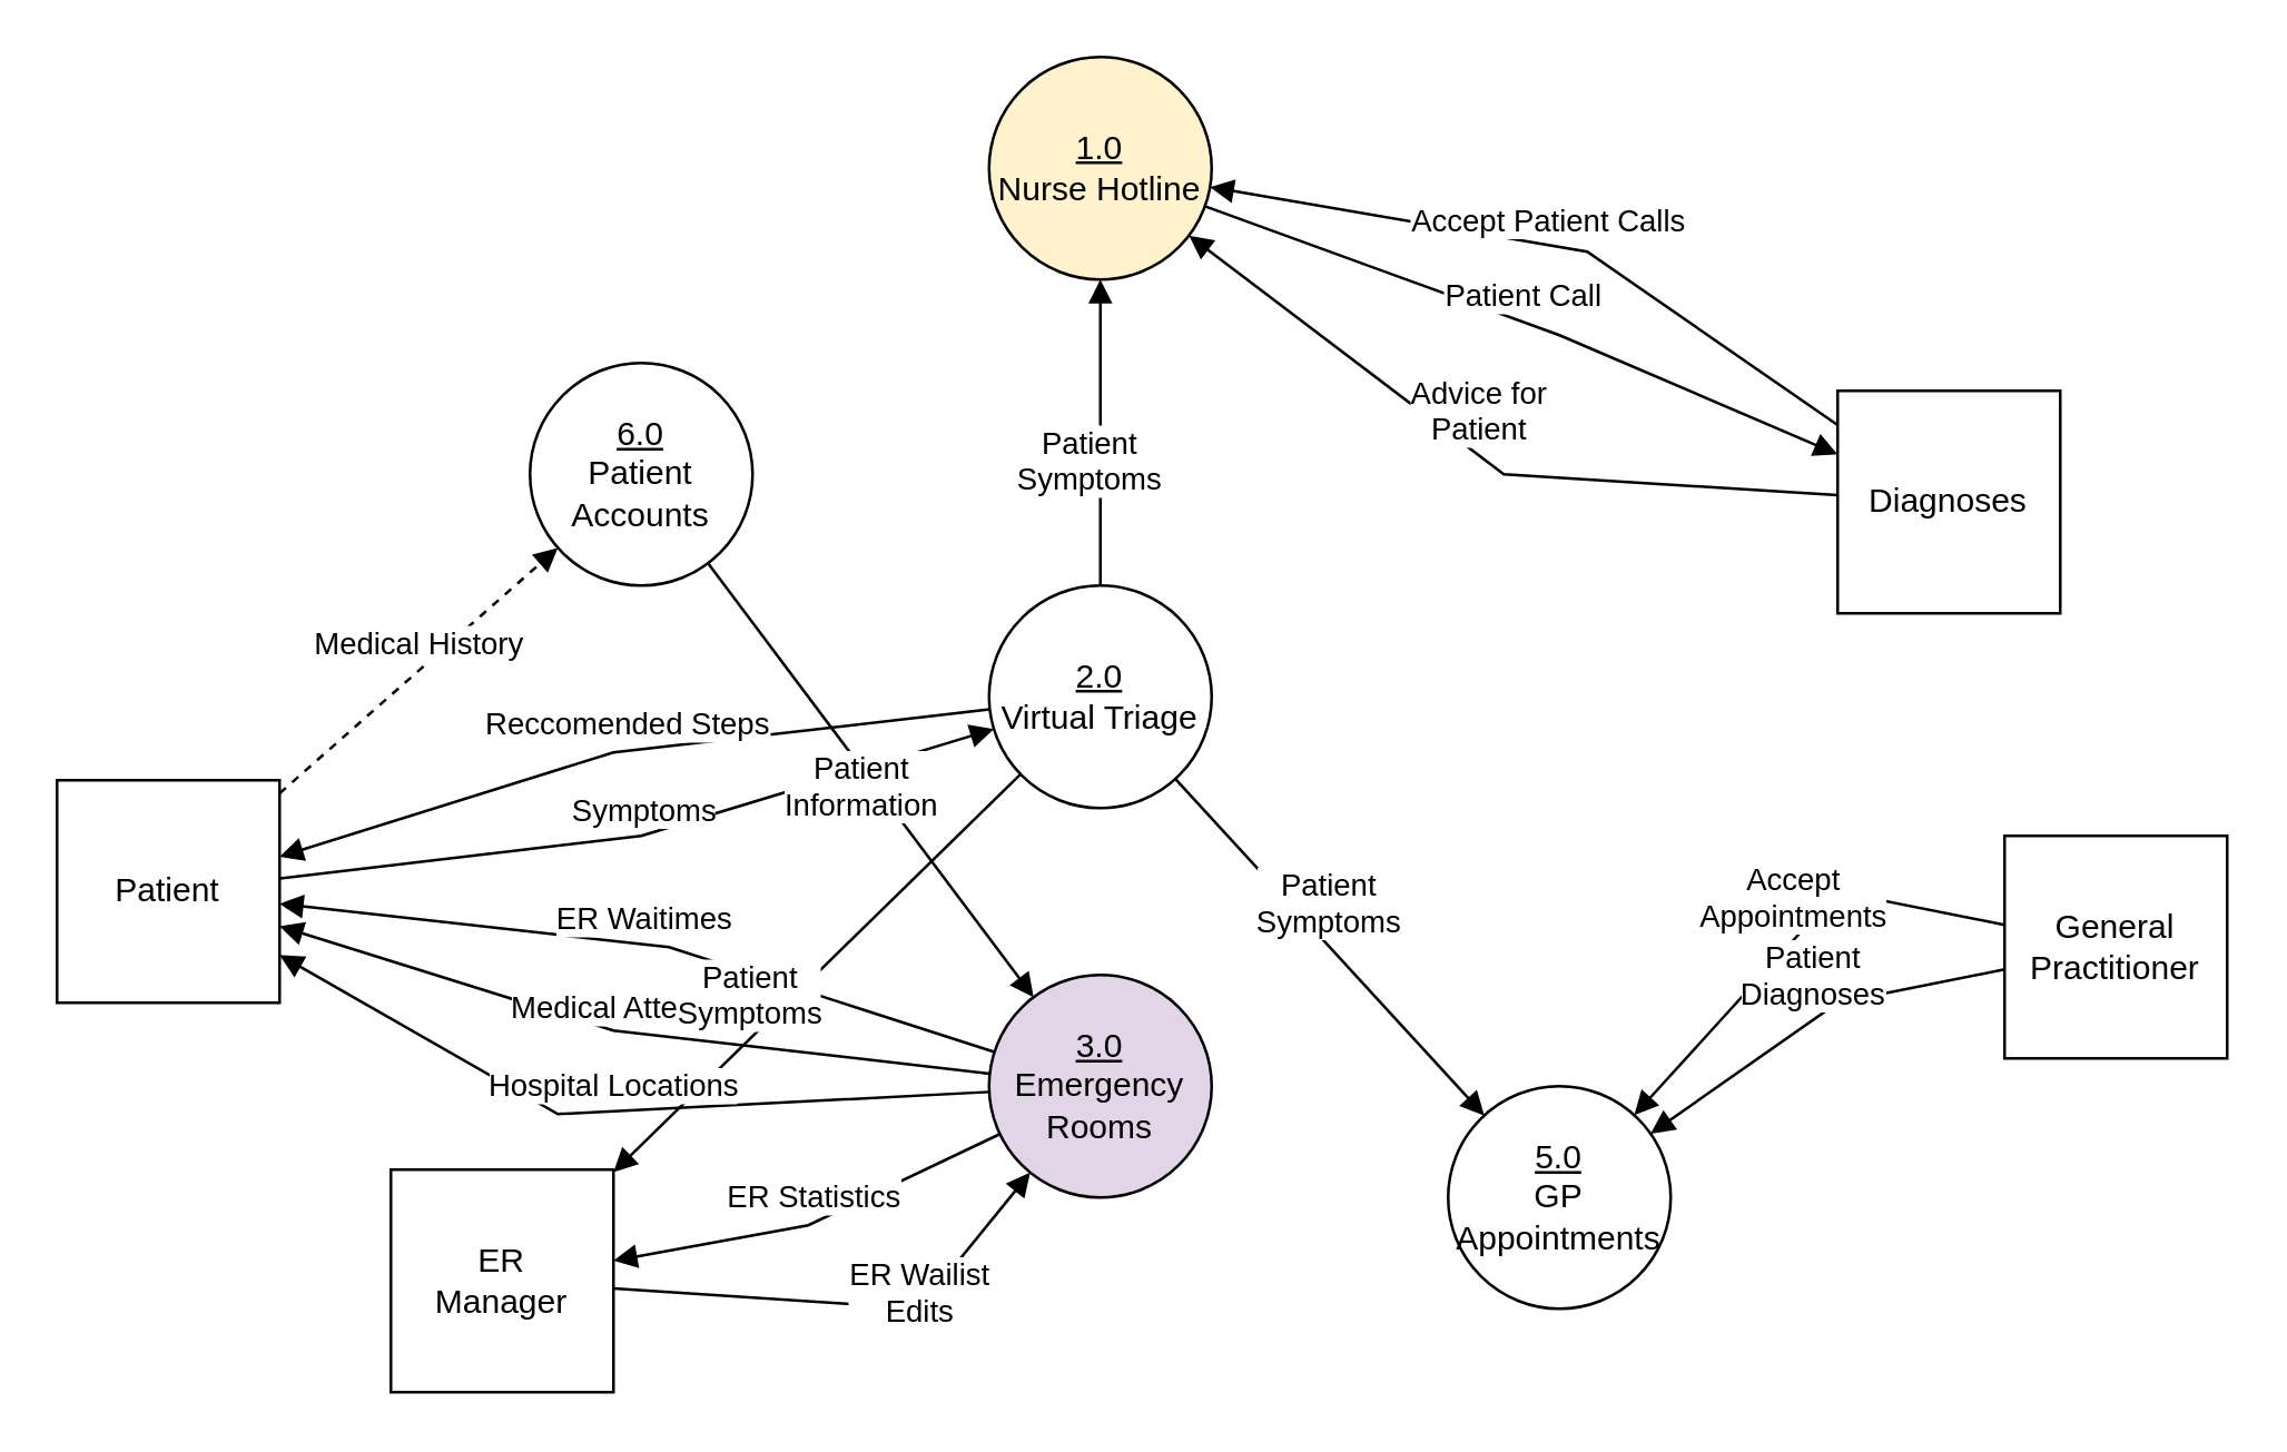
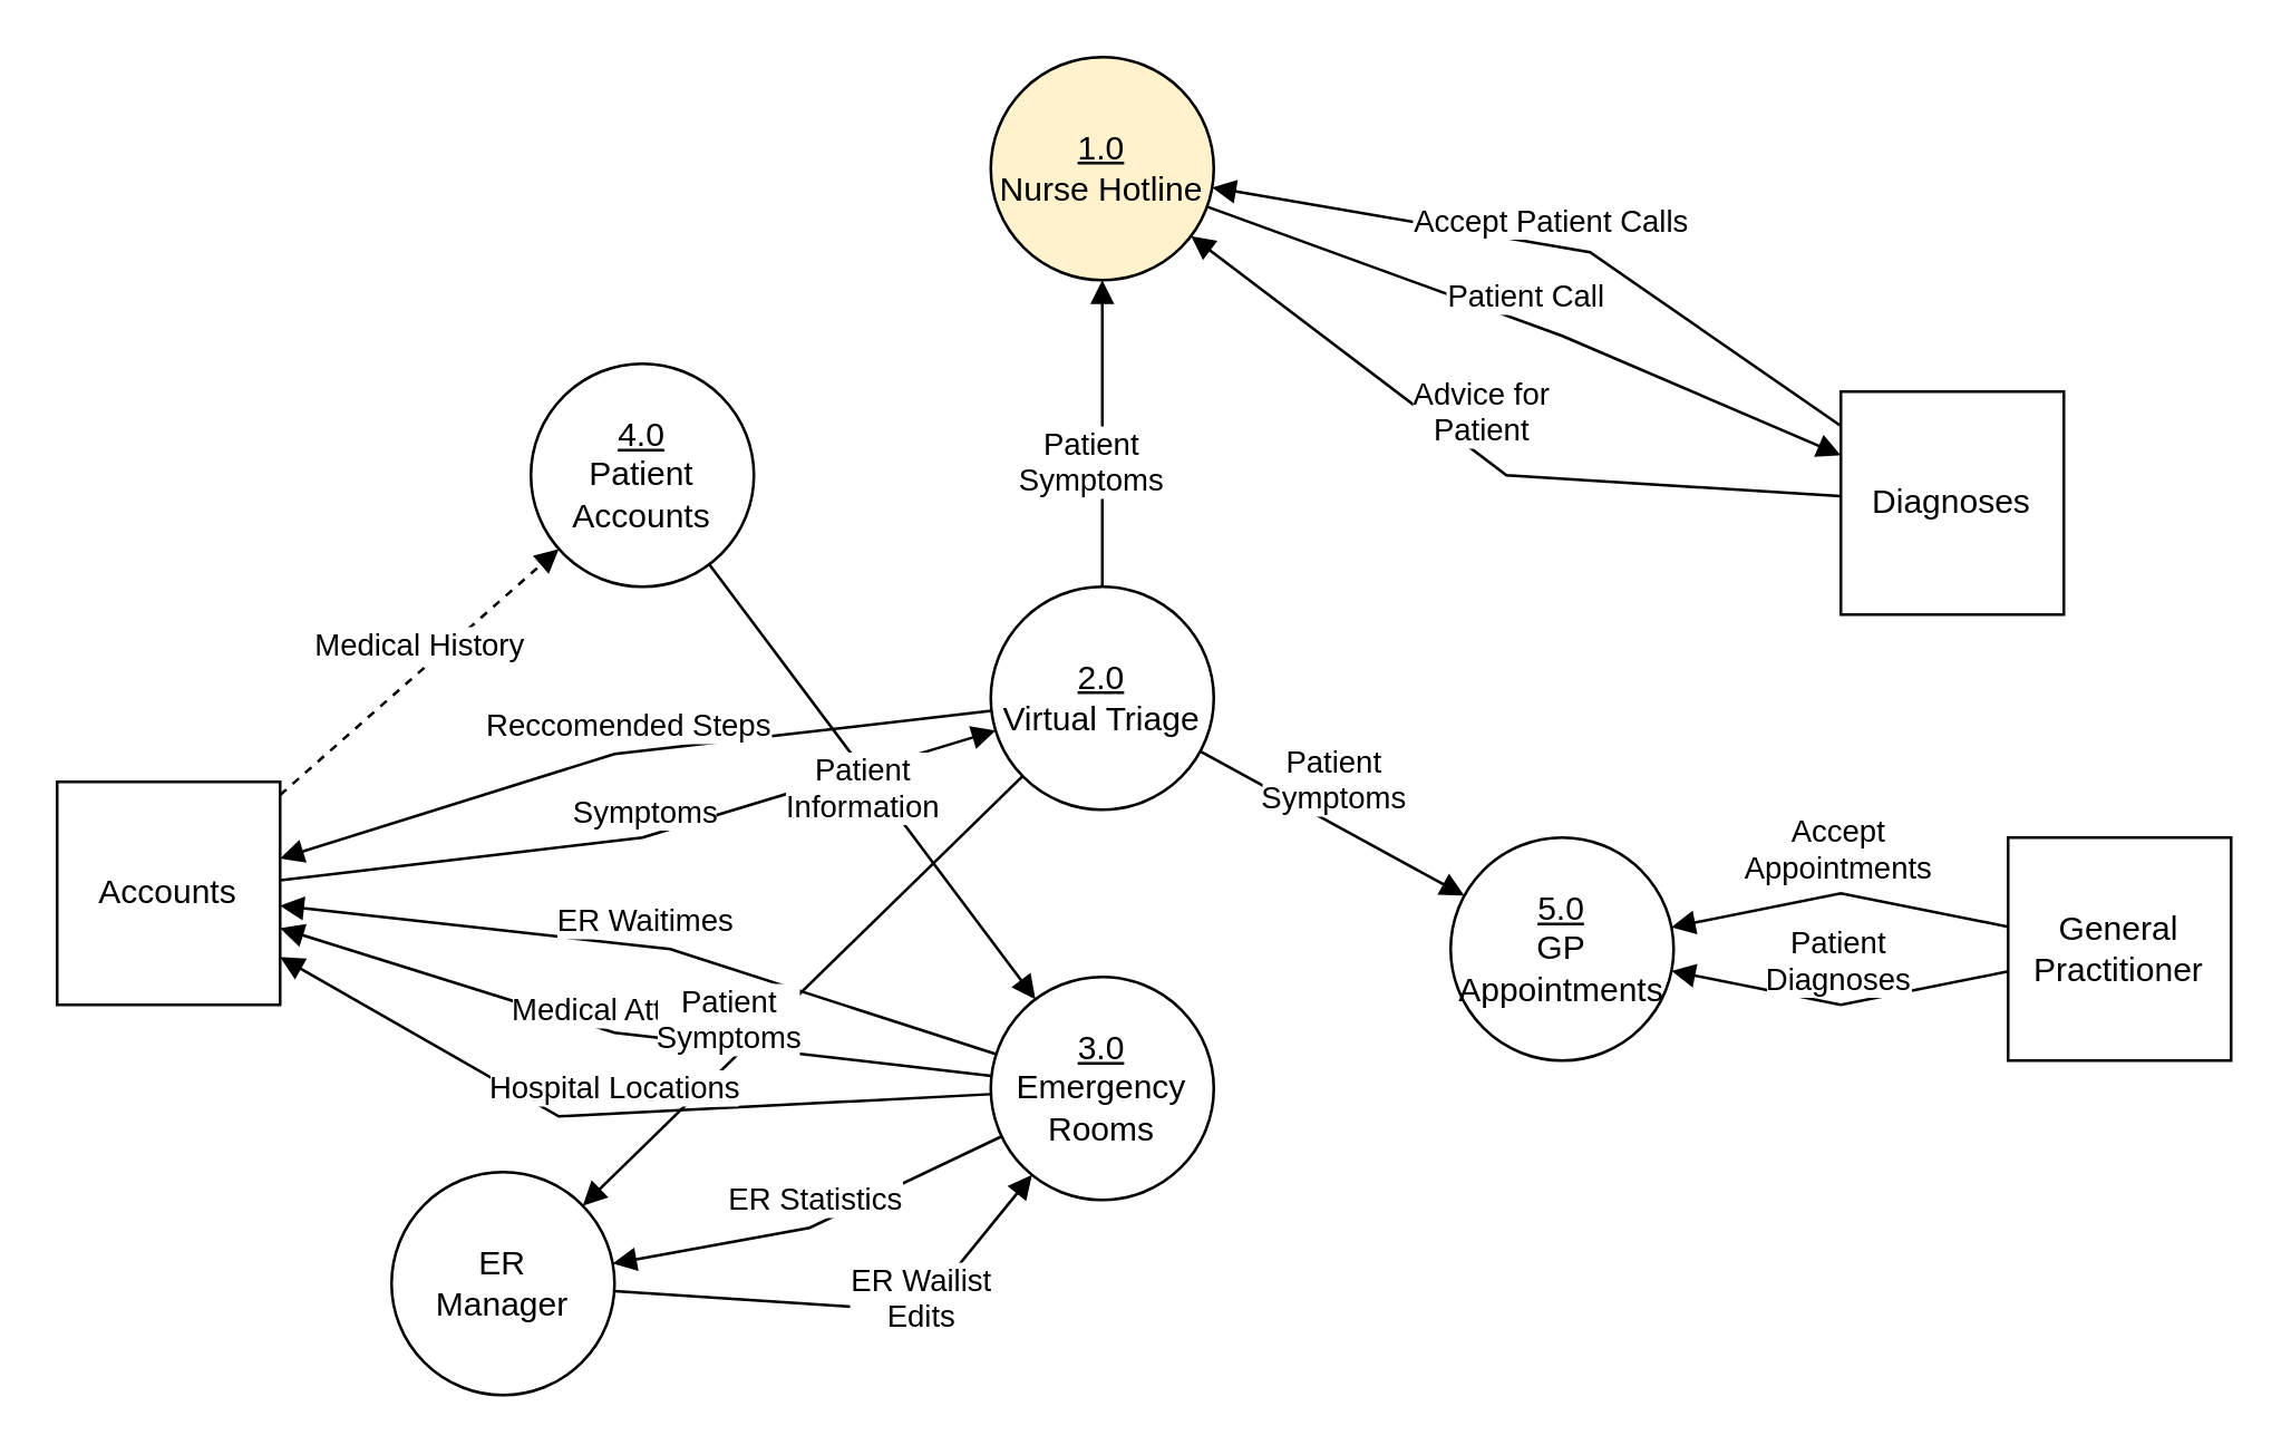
- <mxCell id="5" value="&lt;u&gt;6.0&lt;/u&gt;&lt;div&gt;Patient Accounts&lt;/div&gt;" style="ellipse;whiteSpace=wrap;html=1;aspect=fixed;" parent="1" vertex="1"><mxGeometry x="190" y="130" width="80" height="80" as="geometry" /></mxCell>
+ <mxCell id="5" value="&lt;u&gt;4.0&lt;/u&gt;&lt;div&gt;Patient Accounts&lt;/div&gt;" style="ellipse;whiteSpace=wrap;html=1;aspect=fixed;" parent="1" vertex="1"><mxGeometry x="190" y="130" width="80" height="80" as="geometry" /></mxCell>
- <mxCell id="6" value="Patient" style="whiteSpace=wrap;html=1;aspect=fixed;" parent="1" vertex="1"><mxGeometry x="20" y="280" width="80" height="80" as="geometry" /></mxCell>
+ <mxCell id="6" value="Accounts" style="whiteSpace=wrap;html=1;aspect=fixed;" parent="1" vertex="1"><mxGeometry x="20" y="280" width="80" height="80" as="geometry" /></mxCell>
- <mxCell id="4" value="&lt;u&gt;3.0&lt;/u&gt;&lt;div&gt;Emergency Rooms&lt;/div&gt;" style="ellipse;whiteSpace=wrap;html=1;aspect=fixed;fillColor=#e1d5e7;" parent="1" vertex="1"><mxGeometry x="355" y="350" width="80" height="80" as="geometry" /></mxCell>
+ <mxCell id="4" value="&lt;u&gt;3.0&lt;/u&gt;&lt;div&gt;Emergency Rooms&lt;/div&gt;" style="ellipse;whiteSpace=wrap;html=1;aspect=fixed;" parent="1" vertex="1"><mxGeometry x="355" y="350" width="80" height="80" as="geometry" /></mxCell>
- <mxCell id="23" value="&lt;u&gt;5.0&lt;/u&gt;&lt;div&gt;GP Appointments&lt;/div&gt;" style="ellipse;whiteSpace=wrap;html=1;aspect=fixed;" parent="1" vertex="1"><mxGeometry x="520" y="390" width="80" height="80" as="geometry" /></mxCell>
+ <mxCell id="23" value="&lt;u&gt;5.0&lt;/u&gt;&lt;div&gt;GP Appointments&lt;/div&gt;" style="ellipse;whiteSpace=wrap;html=1;aspect=fixed;" parent="1" vertex="1"><mxGeometry x="520" y="300" width="80" height="80" as="geometry" /></mxCell>
- <mxCell id="10" value="ER&lt;div&gt;Ma&lt;span style=&quot;background-color: initial;&quot;&gt;nager&lt;/span&gt;&lt;/div&gt;" style="whiteSpace=wrap;html=1;aspect=fixed;" parent="1" vertex="1"><mxGeometry x="140" y="420" width="80" height="80" as="geometry" /></mxCell>
+ <mxCell id="10" value="ER&lt;div&gt;Ma&lt;span style=&quot;background-color: initial;&quot;&gt;nager&lt;/span&gt;&lt;/div&gt;" style="ellipse;whiteSpace=wrap;html=1;aspect=fixed;" parent="1" vertex="1"><mxGeometry x="140" y="420" width="80" height="80" as="geometry" /></mxCell>
